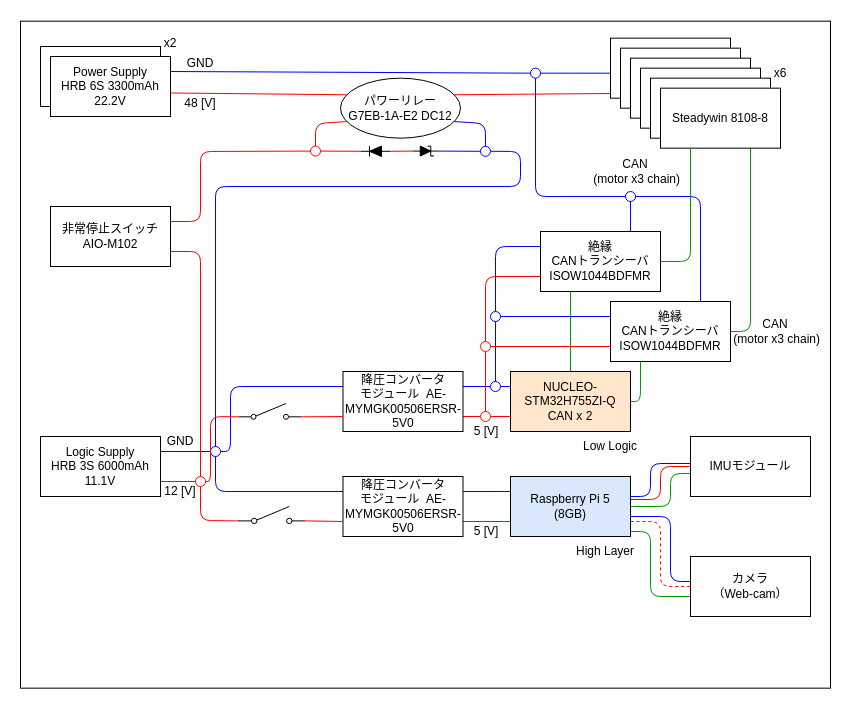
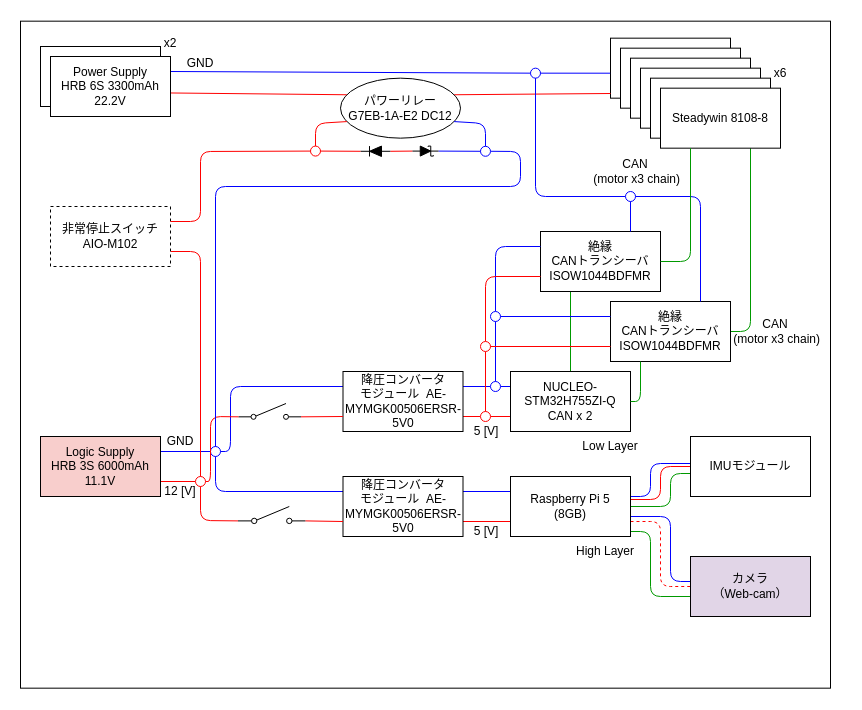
- <mxCell id="4" value="48 [V]" style="text;html=1;strokeColor=none;fillColor=none;align=center;verticalAlign=middle;whiteSpace=wrap;rounded=0;labelBackgroundColor=none;fontColor=#000000;" parent="1" vertex="1"><mxGeometry x="170" y="87.67" width="60" height="30" as="geometry" /></mxCell>
- <mxCell id="61" value="非常停止スイッチ&lt;br&gt;AIO-M102" style="rounded=0;whiteSpace=wrap;html=1;labelBackgroundColor=none;fontColor=#000000;fillColor=#FFFFFF;strokeColor=#000000;" parent="1" vertex="1"><mxGeometry x="50" y="206" width="120" height="60" as="geometry" /></mxCell>
+ <mxCell id="61" value="非常停止スイッチ&lt;br&gt;AIO-M102" style="rounded=0;whiteSpace=wrap;html=1;labelBackgroundColor=none;fontColor=#000000;fillColor=#FFFFFF;strokeColor=#000000;dashed=1;" parent="1" vertex="1"><mxGeometry x="50" y="206" width="120" height="60" as="geometry" /></mxCell>
- <mxCell id="49" value="NUCLEO-STM32H755ZI-Q&lt;br&gt;CAN x 2" style="rounded=0;whiteSpace=wrap;html=1;labelBackgroundColor=none;fontColor=#000000;fillColor=#ffe6cc;strokeColor=#000000;" parent="1" vertex="1"><mxGeometry x="510" y="371" width="120" height="60" as="geometry" /></mxCell>
+ <mxCell id="49" value="NUCLEO-STM32H755ZI-Q&lt;br&gt;CAN x 2" style="rounded=0;whiteSpace=wrap;html=1;labelBackgroundColor=none;fontColor=#000000;fillColor=#FFFFFF;strokeColor=#000000;" parent="1" vertex="1"><mxGeometry x="510" y="371" width="120" height="60" as="geometry" /></mxCell>
- <mxCell id="92" value="Low Logic" style="text;html=1;strokeColor=none;fillColor=none;align=center;verticalAlign=middle;whiteSpace=wrap;rounded=0;labelBackgroundColor=none;fontColor=#000000;" parent="1" vertex="1"><mxGeometry x="580" y="431" width="60" height="30" as="geometry" /></mxCell>
+ <mxCell id="92" value="Low Layer" style="text;html=1;strokeColor=none;fillColor=none;align=center;verticalAlign=middle;whiteSpace=wrap;rounded=0;labelBackgroundColor=none;fontColor=#000000;" parent="1" vertex="1"><mxGeometry x="580" y="431" width="60" height="30" as="geometry" /></mxCell>
- <mxCell id="48" value="Logic Supply&lt;br&gt;HRB 3S 6000mAh 11.1V" style="rounded=0;whiteSpace=wrap;html=1;labelBackgroundColor=none;fontColor=#000000;fillColor=#FFFFFF;strokeColor=#000000;" parent="1" vertex="1"><mxGeometry x="40" y="436" width="120" height="60" as="geometry" /></mxCell>
+ <mxCell id="48" value="Logic Supply&lt;br&gt;HRB 3S 6000mAh 11.1V" style="rounded=0;whiteSpace=wrap;html=1;labelBackgroundColor=none;fontColor=#000000;fillColor=#f8cecc;strokeColor=#000000;" parent="1" vertex="1"><mxGeometry x="40" y="436" width="120" height="60" as="geometry" /></mxCell>
- <mxCell id="45" value="Raspberry Pi 5 &lt;br&gt;(8GB)" style="rounded=0;whiteSpace=wrap;html=1;labelBackgroundColor=none;fontColor=#000000;fillColor=#dae8fc;strokeColor=#000000;" parent="1" vertex="1"><mxGeometry x="510" y="476" width="120" height="60" as="geometry" /></mxCell>
+ <mxCell id="45" value="Raspberry Pi 5 &lt;br&gt;(8GB)" style="rounded=0;whiteSpace=wrap;html=1;labelBackgroundColor=none;fontColor=#000000;fillColor=#FFFFFF;strokeColor=#000000;" parent="1" vertex="1"><mxGeometry x="510" y="476" width="120" height="60" as="geometry" /></mxCell>
- <mxCell id="51" value="カメラ&lt;br&gt;（Web-cam）" style="rounded=0;whiteSpace=wrap;html=1;labelBackgroundColor=none;fontColor=#000000;fillColor=#FFFFFF;strokeColor=#000000;" parent="1" vertex="1"><mxGeometry x="690" y="556" width="120" height="60" as="geometry" /></mxCell>
+ <mxCell id="51" value="カメラ&lt;br&gt;（Web-cam）" style="rounded=0;whiteSpace=wrap;html=1;labelBackgroundColor=none;fontColor=#000000;fillColor=#e1d5e7;strokeColor=#000000;" parent="1" vertex="1"><mxGeometry x="690" y="556" width="120" height="60" as="geometry" /></mxCell>
